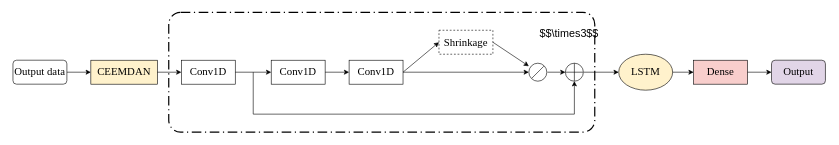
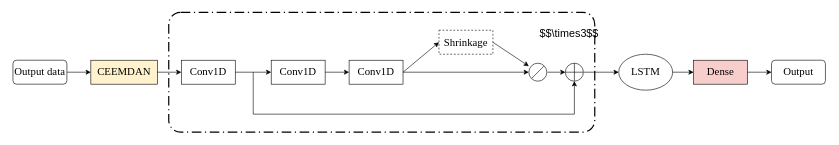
- <mxCell id="7" value="&lt;font style=&quot;font-size: 18px&quot; face=&quot;Times New Roman&quot;&gt;LSTM&lt;/font&gt;" style="ellipse;whiteSpace=wrap;html=1;fillColor=#fff2cc;" vertex="1" parent="1"><mxGeometry x="1031" y="90" width="90" height="60" as="geometry" /></mxCell>
+ <mxCell id="7" value="&lt;font style=&quot;font-size: 18px&quot; face=&quot;Times New Roman&quot;&gt;LSTM&lt;/font&gt;" style="ellipse;whiteSpace=wrap;html=1;" vertex="1" parent="1"><mxGeometry x="1031" y="90" width="90" height="60" as="geometry" /></mxCell>
- <mxCell id="21" value="&lt;font style=&quot;font-size: 18px&quot; face=&quot;Times New Roman&quot;&gt;Output&lt;/font&gt;" style="rounded=1;whiteSpace=wrap;html=1;fillColor=#e1d5e7;" vertex="1" parent="1"><mxGeometry x="1286" y="100" width="90" height="40" as="geometry" /></mxCell>
+ <mxCell id="21" value="&lt;font style=&quot;font-size: 18px&quot; face=&quot;Times New Roman&quot;&gt;Output&lt;/font&gt;" style="rounded=1;whiteSpace=wrap;html=1;" vertex="1" parent="1"><mxGeometry x="1286" y="100" width="90" height="40" as="geometry" /></mxCell>
